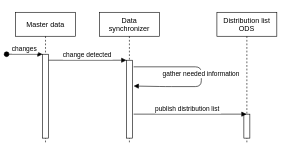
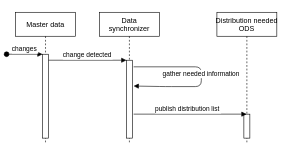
- <mxCell id="8" value="Distribution list&#10;ODS" style="shape=umlLifeline;perimeter=lifelinePerimeter;container=1;collapsible=0;recursiveResize=0;rounded=0;shadow=0;strokeWidth=1;" parent="1" vertex="1"><mxGeometry x="356" y="20" width="100" height="220" as="geometry" /></mxCell>
+ <mxCell id="8" value="Distribution needed&#10;ODS" style="shape=umlLifeline;perimeter=lifelinePerimeter;container=1;collapsible=0;recursiveResize=0;rounded=0;shadow=0;strokeWidth=1;" parent="1" vertex="1"><mxGeometry x="356" y="20" width="100" height="220" as="geometry" /></mxCell>
